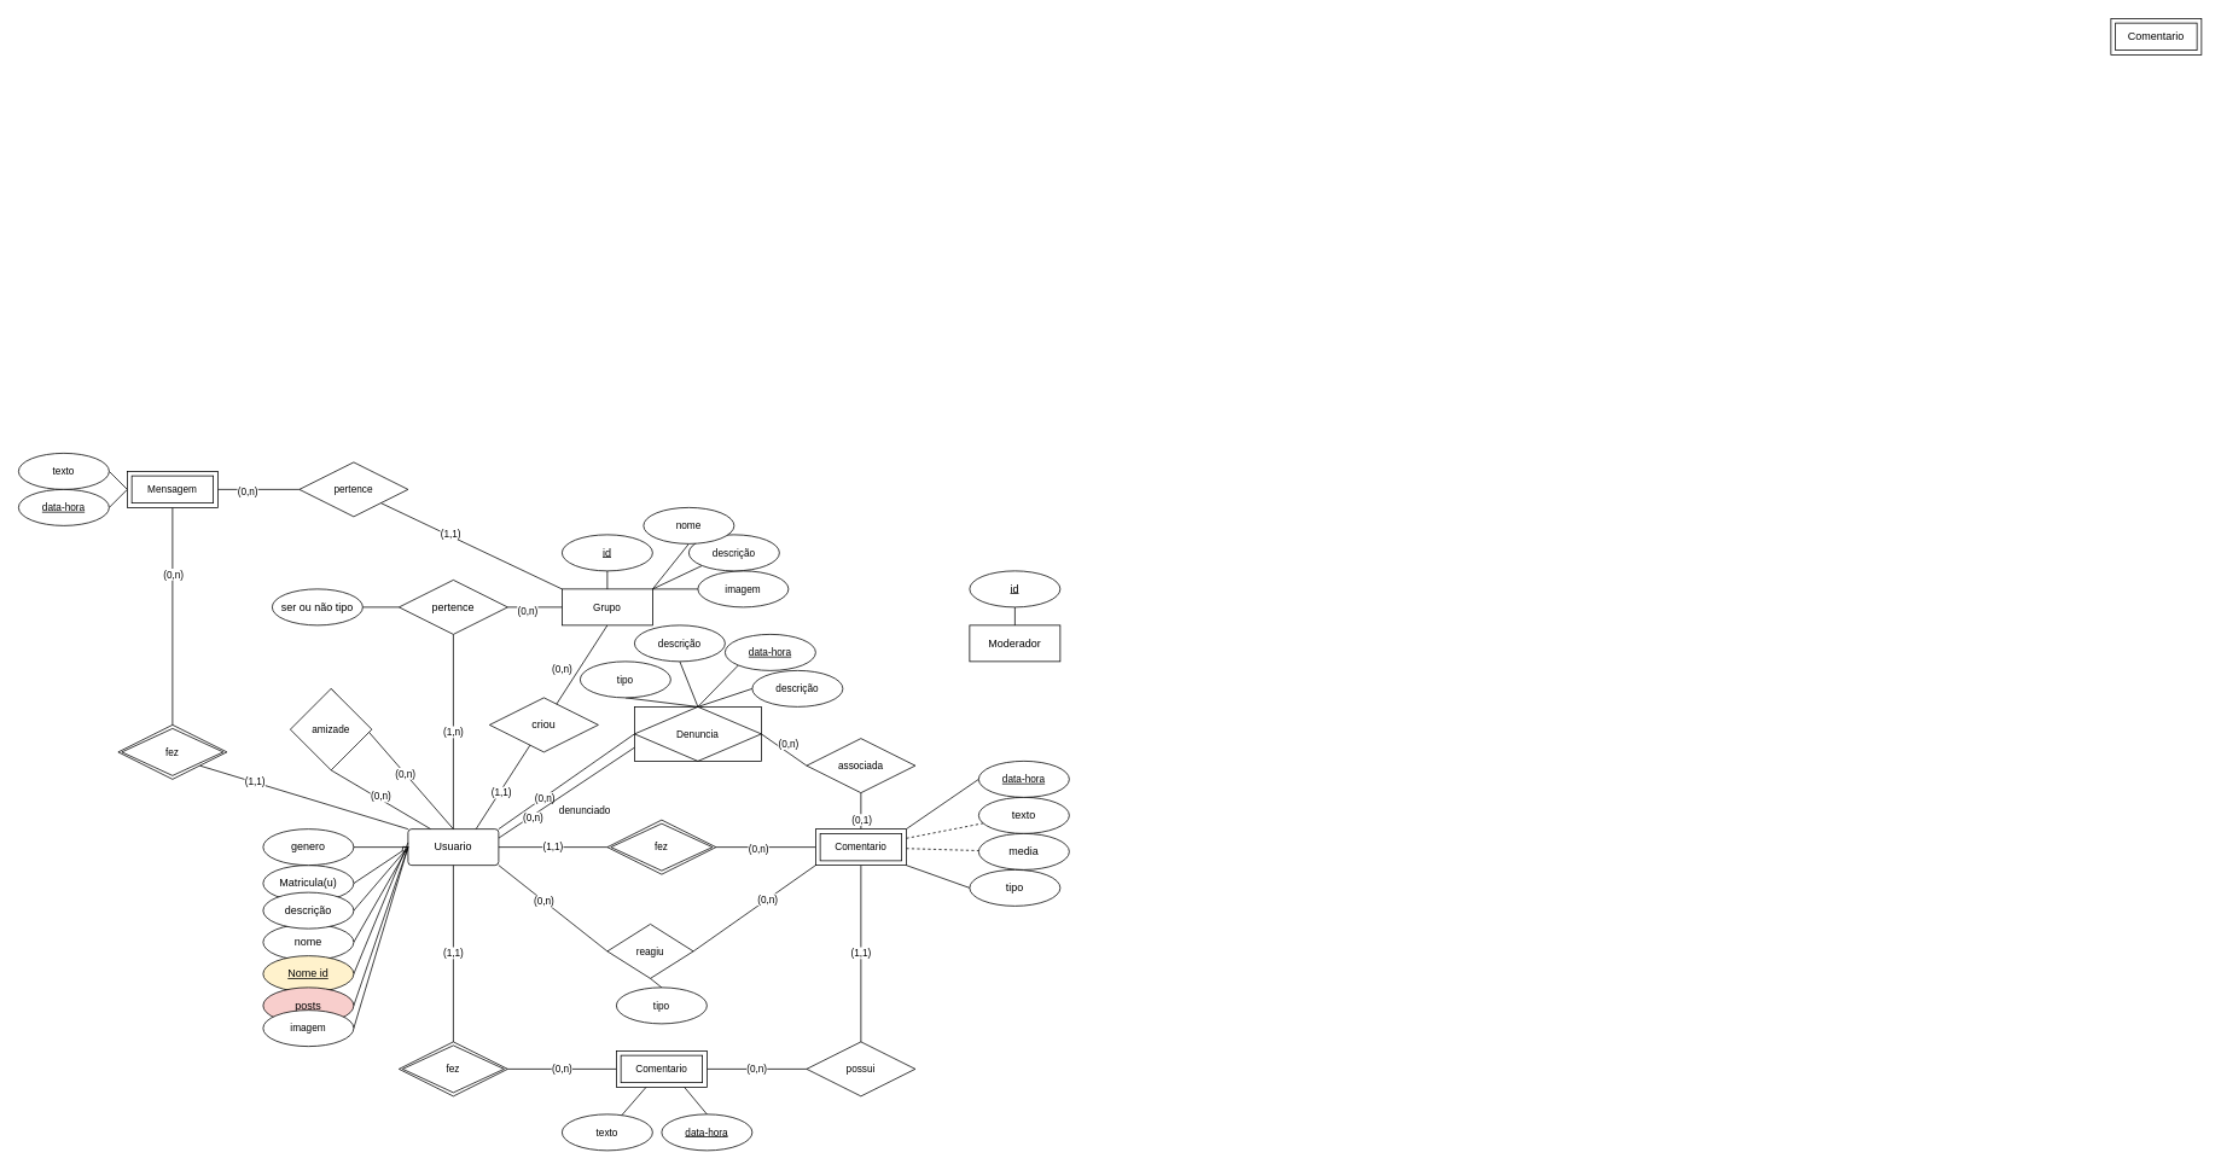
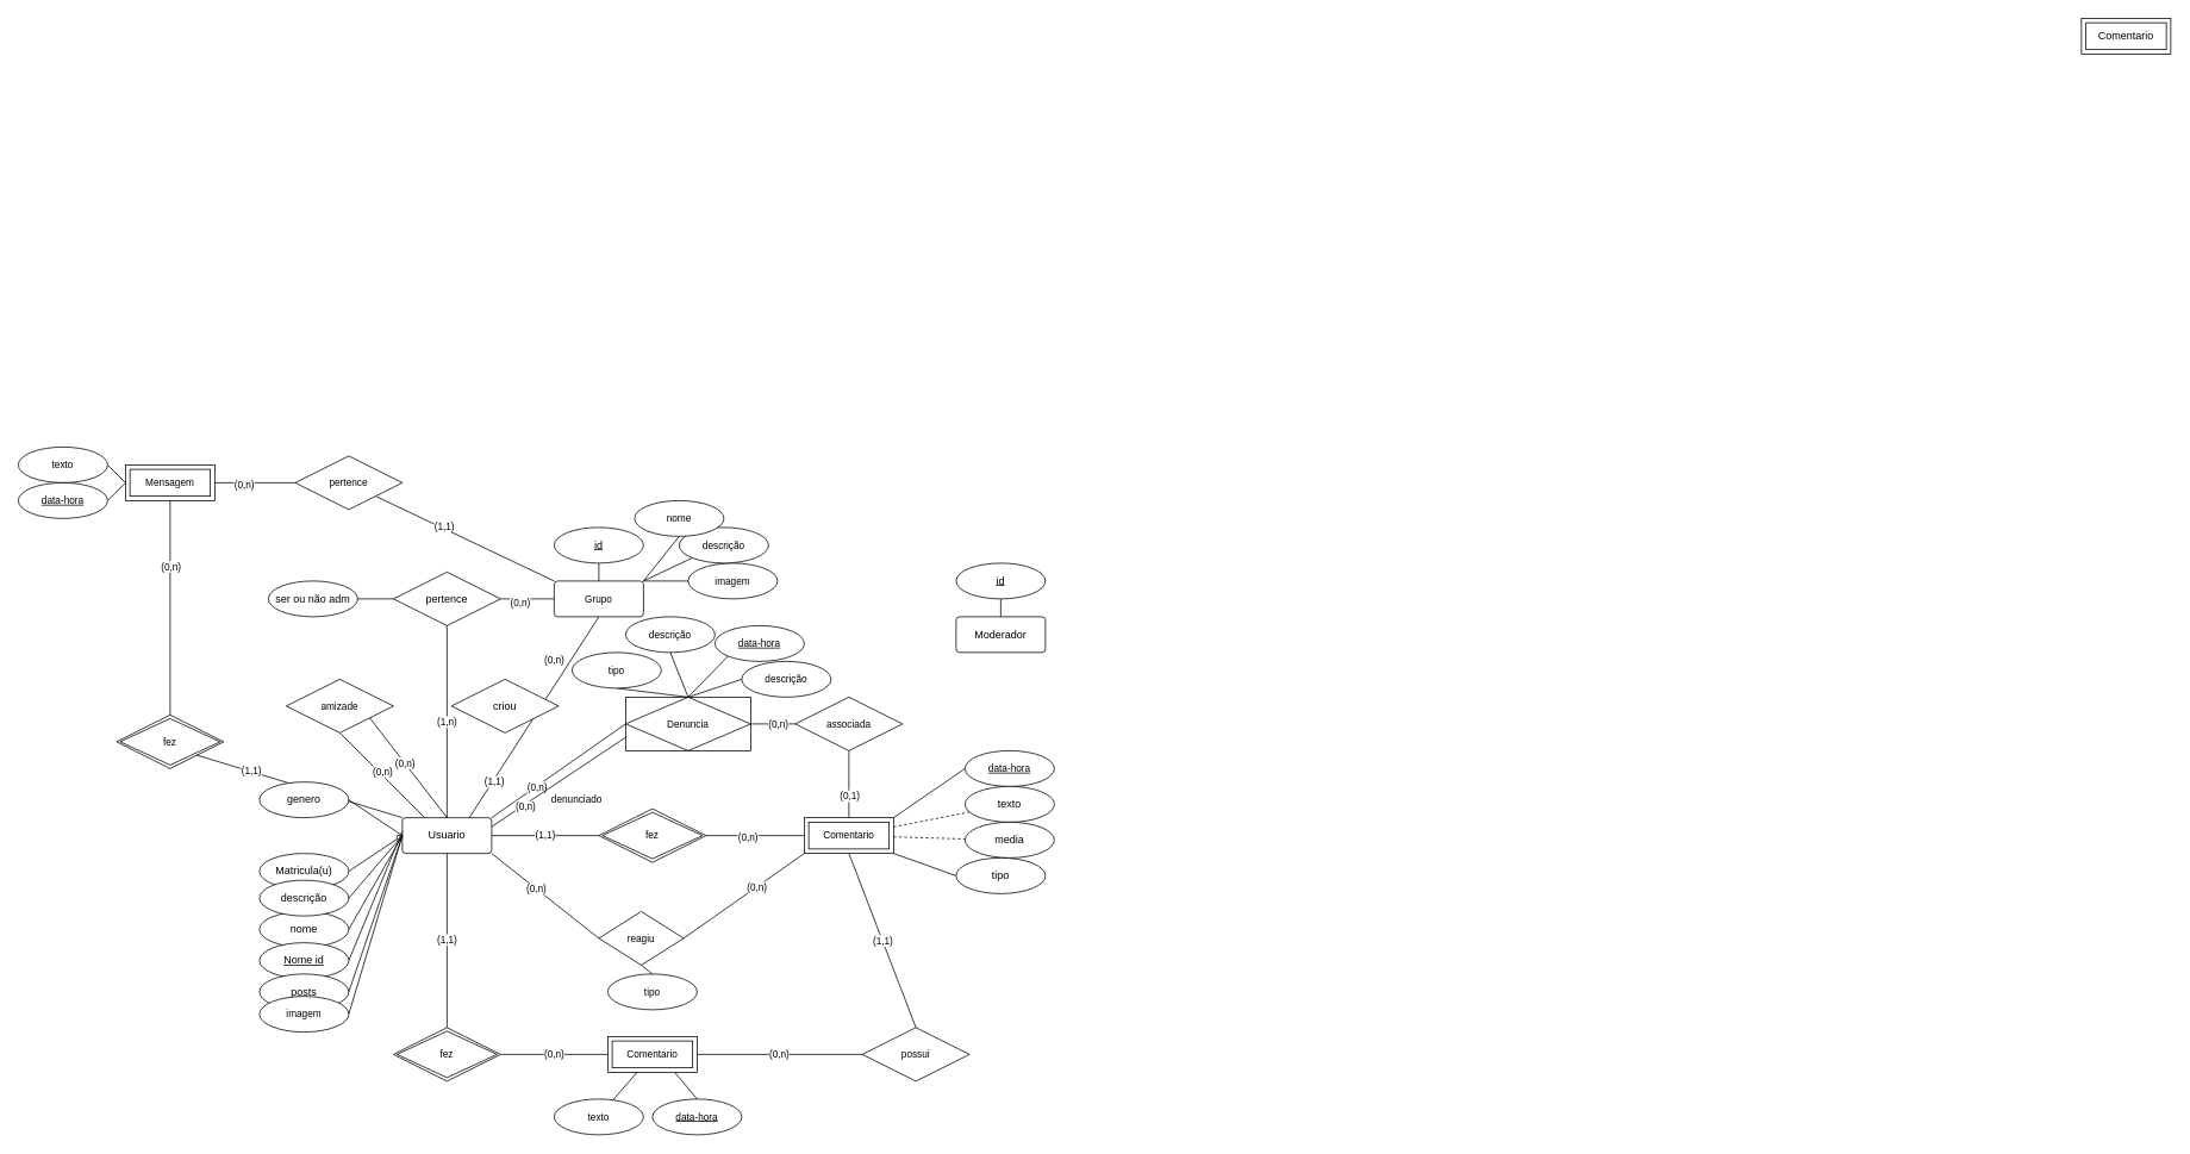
- <mxCell id="48" value="ser ou não tipo" style="ellipse;whiteSpace=wrap;html=1;align=center;container=0;" parent="1" vertex="1"><mxGeometry x="300" y="650" width="100" height="40" as="geometry" /></mxCell>
+ <mxCell id="48" value="ser ou não adm" style="ellipse;whiteSpace=wrap;html=1;align=center;container=0;" parent="1" vertex="1"><mxGeometry x="300" y="650" width="100" height="40" as="geometry" /></mxCell>
- <mxCell id="54" value="Grupo" style="arcSize=10;whiteSpace=wrap;html=1;align=center;fontFamily=Helvetica;fontSize=11;fontColor=default;container=0;rounded=0;" parent="1" vertex="1"><mxGeometry x="620" y="650" width="100" height="40" as="geometry" /></mxCell>
+ <mxCell id="54" value="Grupo" style="rounded=1;arcSize=10;whiteSpace=wrap;html=1;align=center;fontFamily=Helvetica;fontSize=11;fontColor=default;container=0;" parent="1" vertex="1"><mxGeometry x="620" y="650" width="100" height="40" as="geometry" /></mxCell>
- <mxCell id="17" value="Moderador" style="arcSize=10;whiteSpace=wrap;html=1;align=center;rounded=0;" parent="1" vertex="1"><mxGeometry x="1070" y="690" width="100" height="40" as="geometry" /></mxCell>
+ <mxCell id="17" value="Moderador" style="rounded=1;arcSize=10;whiteSpace=wrap;html=1;align=center;" parent="1" vertex="1"><mxGeometry x="1070" y="690" width="100" height="40" as="geometry" /></mxCell>
- <mxCell id="61" value="criou" style="shape=rhombus;perimeter=rhombusPerimeter;whiteSpace=wrap;html=1;align=center;container=0;" parent="1" vertex="1"><mxGeometry x="540" y="770" width="120" height="60" as="geometry" /></mxCell>
+ <mxCell id="61" value="criou" style="shape=rhombus;perimeter=rhombusPerimeter;whiteSpace=wrap;html=1;align=center;container=0;" parent="1" vertex="1"><mxGeometry x="505" y="760" width="120" height="60" as="geometry" /></mxCell>
- <mxCell id="59" value="amizade" style="shape=rhombus;perimeter=rhombusPerimeter;whiteSpace=wrap;html=1;align=center;fontFamily=Helvetica;fontSize=11;fontColor=default;" parent="1" vertex="1"><mxGeometry x="320" y="760" width="90" height="90" as="geometry" /></mxCell>
+ <mxCell id="59" value="amizade" style="shape=rhombus;perimeter=rhombusPerimeter;whiteSpace=wrap;html=1;align=center;fontFamily=Helvetica;fontSize=11;fontColor=default;" parent="1" vertex="1"><mxGeometry x="320" y="760" width="120" height="60" as="geometry" /></mxCell>
- <mxCell id="65" value="associada" style="shape=rhombus;perimeter=rhombusPerimeter;whiteSpace=wrap;html=1;align=center;fontFamily=Helvetica;fontSize=11;fontColor=default;" parent="1" vertex="1"><mxGeometry x="890" y="815" width="120" height="60" as="geometry" /></mxCell>
+ <mxCell id="65" value="associada" style="shape=rhombus;perimeter=rhombusPerimeter;whiteSpace=wrap;html=1;align=center;fontFamily=Helvetica;fontSize=11;fontColor=default;" parent="1" vertex="1"><mxGeometry x="890" y="780" width="120" height="60" as="geometry" /></mxCell>
- <mxCell id="44" value="genero" style="ellipse;whiteSpace=wrap;html=1;align=center;" parent="1" vertex="1"><mxGeometry x="290" y="915" width="100" height="40" as="geometry" /></mxCell>
+ <mxCell id="44" value="genero" style="ellipse;whiteSpace=wrap;html=1;align=center;" parent="1" vertex="1"><mxGeometry x="290" y="875" width="100" height="40" as="geometry" /></mxCell>
- <mxCell id="27" value="&lt;u&gt;Nome id&lt;/u&gt;" style="ellipse;whiteSpace=wrap;html=1;align=center;fillColor=#fff2cc;" parent="1" vertex="1"><mxGeometry x="290" y="1055" width="100" height="40" as="geometry" /></mxCell>
+ <mxCell id="27" value="&lt;u&gt;Nome id&lt;/u&gt;" style="ellipse;whiteSpace=wrap;html=1;align=center;" parent="1" vertex="1"><mxGeometry x="290" y="1055" width="100" height="40" as="geometry" /></mxCell>
- <mxCell id="28" value="posts" style="ellipse;whiteSpace=wrap;html=1;align=center;fillColor=#f8cecc;" parent="1" vertex="1"><mxGeometry x="290" y="1090" width="100" height="40" as="geometry" /></mxCell>
+ <mxCell id="28" value="posts" style="ellipse;whiteSpace=wrap;html=1;align=center;" parent="1" vertex="1"><mxGeometry x="290" y="1090" width="100" height="40" as="geometry" /></mxCell>
- <mxCell id="37" value="possui" style="shape=rhombus;perimeter=rhombusPerimeter;whiteSpace=wrap;html=1;align=center;fontFamily=Helvetica;fontSize=11;fontColor=default;" parent="1" vertex="1"><mxGeometry x="890" y="1150" width="120" height="60" as="geometry" /></mxCell>
+ <mxCell id="37" value="possui" style="shape=rhombus;perimeter=rhombusPerimeter;whiteSpace=wrap;html=1;align=center;fontFamily=Helvetica;fontSize=11;fontColor=default;" parent="1" vertex="1"><mxGeometry x="965" y="1150" width="120" height="60" as="geometry" /></mxCell>
